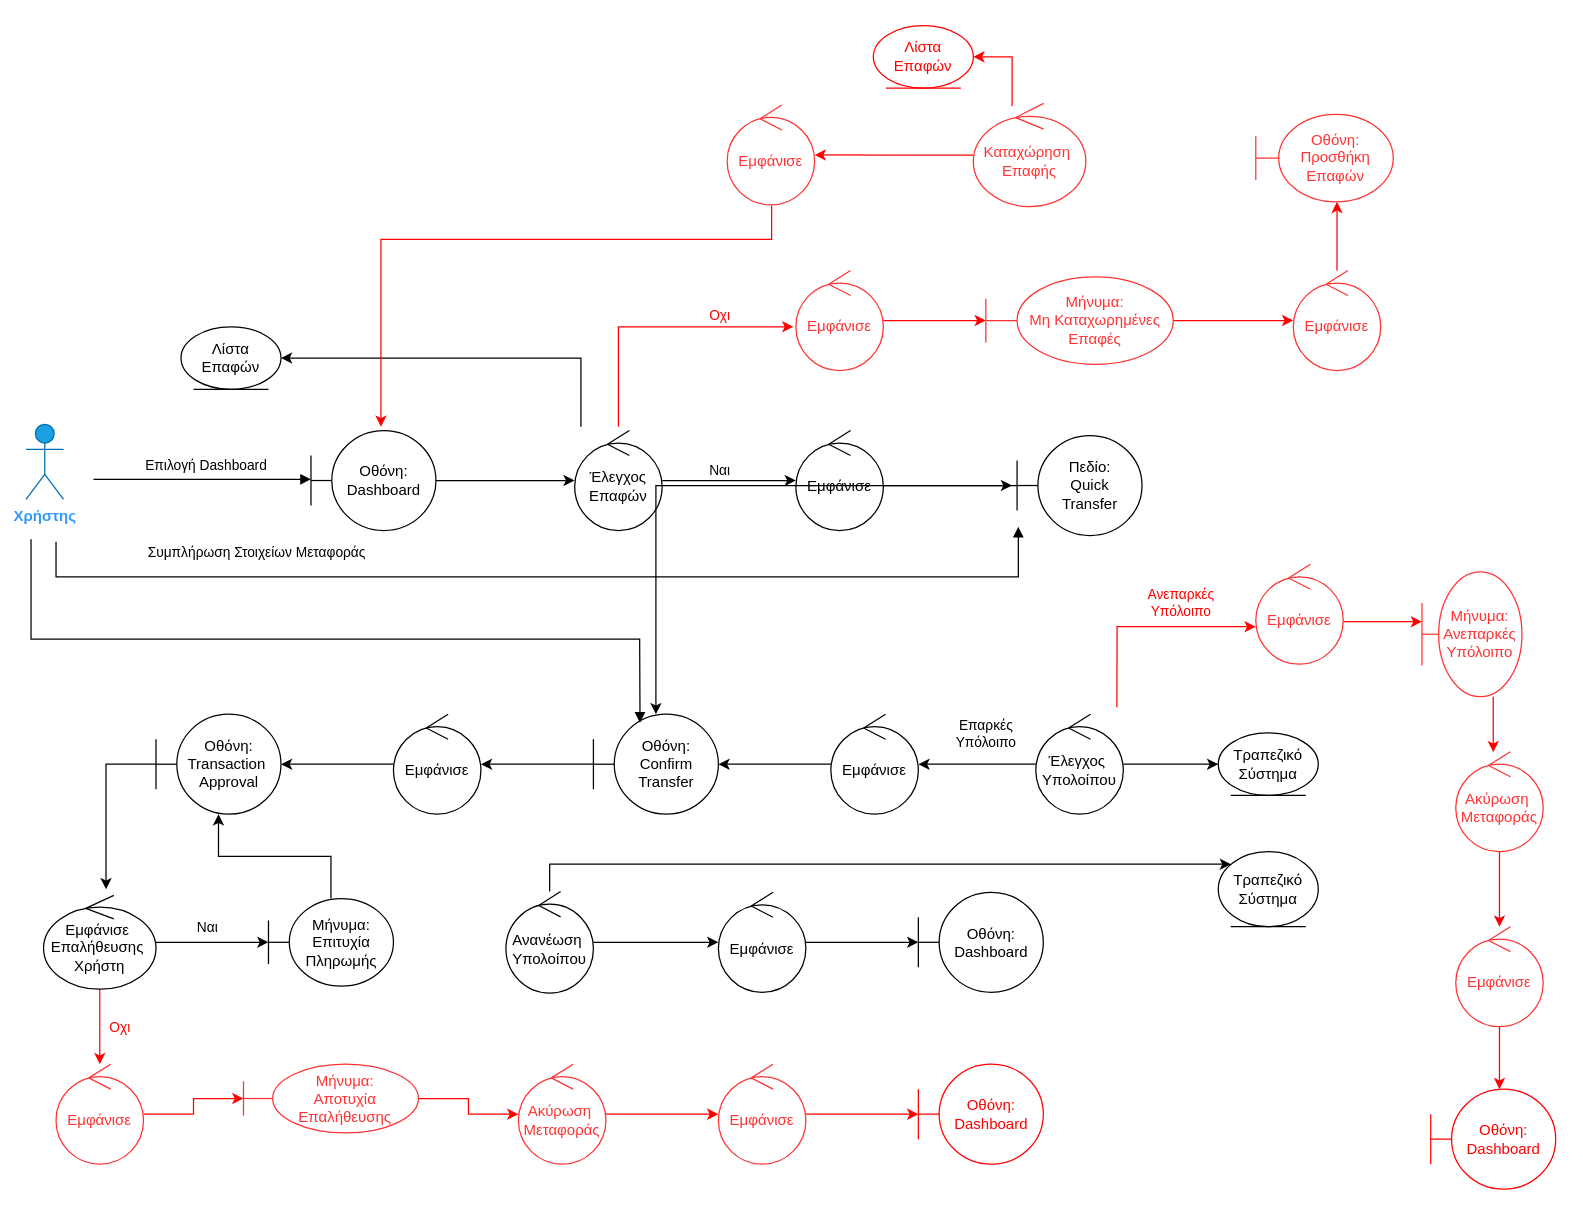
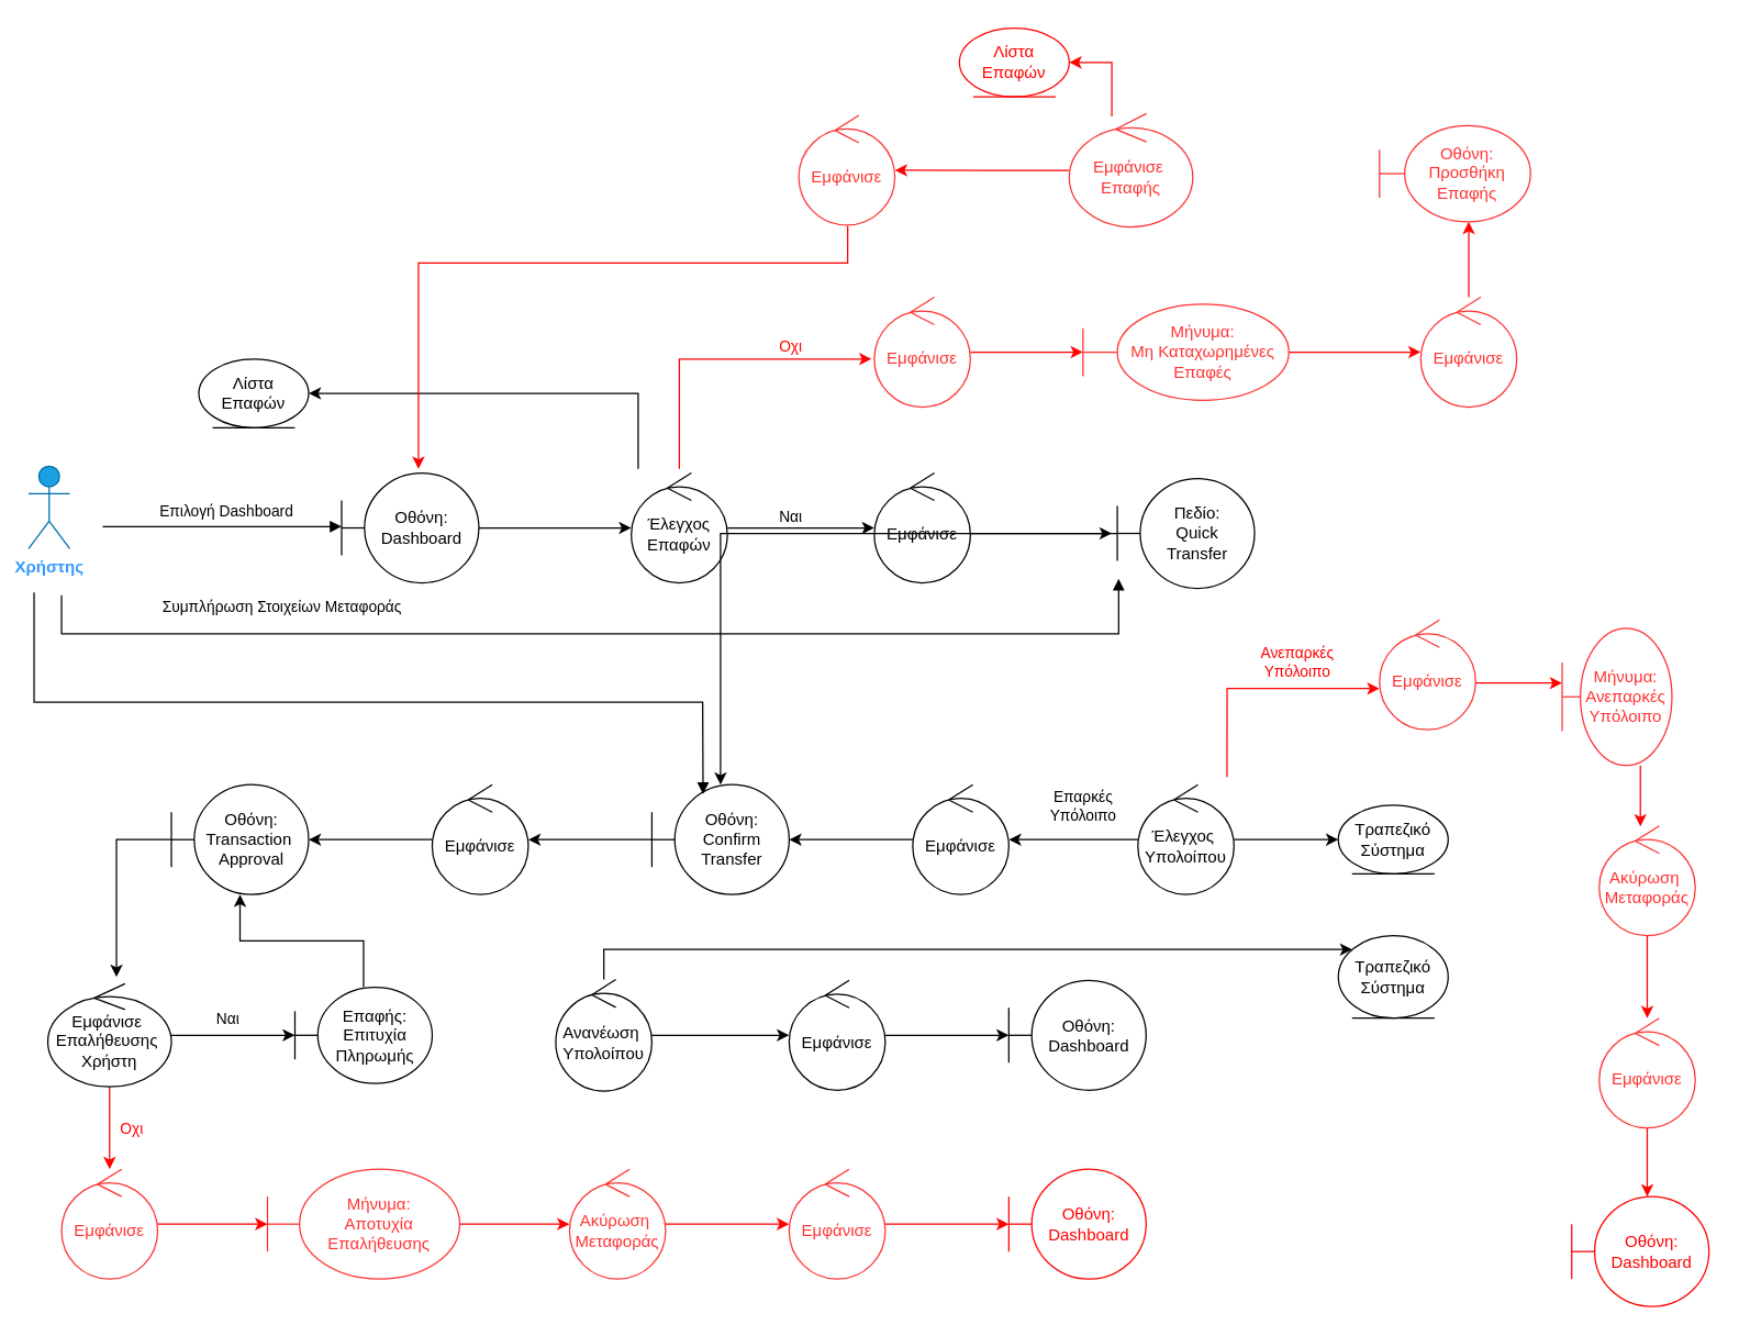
- <mxCell id="51" value="&lt;font color=&quot;#ff3333&quot;&gt;Οθόνη:&lt;br&gt;Προσθήκη&lt;br&gt;Επαφών&lt;br&gt;&lt;/font&gt;" style="shape=umlBoundary;whiteSpace=wrap;html=1;strokeColor=#FF3333;" vertex="1" parent="1"><mxGeometry x="1004" y="91" width="110" height="70" as="geometry" /></mxCell>
+ <mxCell id="51" value="&lt;font color=&quot;#ff3333&quot;&gt;Οθόνη:&lt;br&gt;Προσθήκη&lt;br&gt;Επαφής&lt;br&gt;&lt;/font&gt;" style="shape=umlBoundary;whiteSpace=wrap;html=1;strokeColor=#FF3333;" vertex="1" parent="1"><mxGeometry x="1004" y="91" width="110" height="70" as="geometry" /></mxCell>
- <mxCell id="50" value="&lt;font color=&quot;#ff3333&quot;&gt;Καταχώρηση&amp;nbsp;&lt;br&gt;Επαφής&lt;br&gt;&lt;/font&gt;" style="ellipse;shape=umlControl;whiteSpace=wrap;html=1;strokeColor=#FF3333;" vertex="1" parent="1"><mxGeometry x="778" y="82.25" width="90" height="82.5" as="geometry" /></mxCell>
+ <mxCell id="50" value="&lt;font color=&quot;#ff3333&quot;&gt;Εμφάνισε&amp;nbsp;&lt;br&gt;Επαφής&lt;br&gt;&lt;/font&gt;" style="ellipse;shape=umlControl;whiteSpace=wrap;html=1;strokeColor=#FF3333;" vertex="1" parent="1"><mxGeometry x="778" y="82.25" width="90" height="82.5" as="geometry" /></mxCell>
- <mxCell id="33" value="Μήνυμα:&lt;br&gt;Επιτυχία&lt;br&gt;Πληρωμής&lt;br&gt;" style="shape=umlBoundary;whiteSpace=wrap;html=1;" vertex="1" parent="1"><mxGeometry x="214" y="718.5" width="100" height="70" as="geometry" /></mxCell>
+ <mxCell id="33" value="Επαφής:&lt;br&gt;Επιτυχία&lt;br&gt;Πληρωμής&lt;br&gt;" style="shape=umlBoundary;whiteSpace=wrap;html=1;" vertex="1" parent="1"><mxGeometry x="214" y="718.5" width="100" height="70" as="geometry" /></mxCell>
- <mxCell id="62" value="&lt;font color=&quot;#ff3333&quot;&gt;Μήνυμα:&lt;br&gt;Αποτυχία&lt;br&gt;Επαλήθευσης&lt;br&gt;&lt;/font&gt;" style="shape=umlBoundary;whiteSpace=wrap;html=1;strokeColor=#FF3333;" vertex="1" parent="1"><mxGeometry x="194" y="851" width="140" height="55" as="geometry" /></mxCell>
+ <mxCell id="62" value="&lt;font color=&quot;#ff3333&quot;&gt;Μήνυμα:&lt;br&gt;Αποτυχία&lt;br&gt;Επαλήθευσης&lt;br&gt;&lt;/font&gt;" style="shape=umlBoundary;whiteSpace=wrap;html=1;strokeColor=#FF3333;" vertex="1" parent="1"><mxGeometry x="194" y="851" width="140" height="80" as="geometry" /></mxCell>
